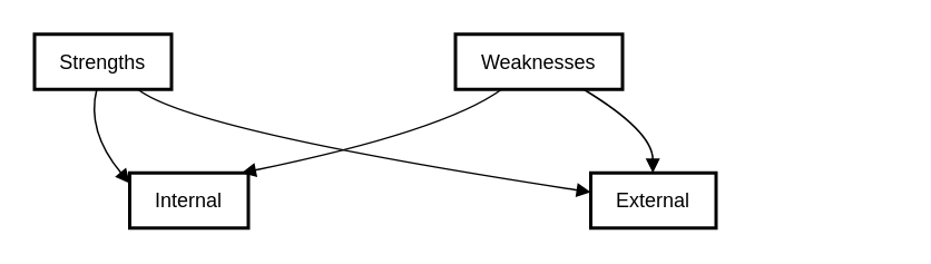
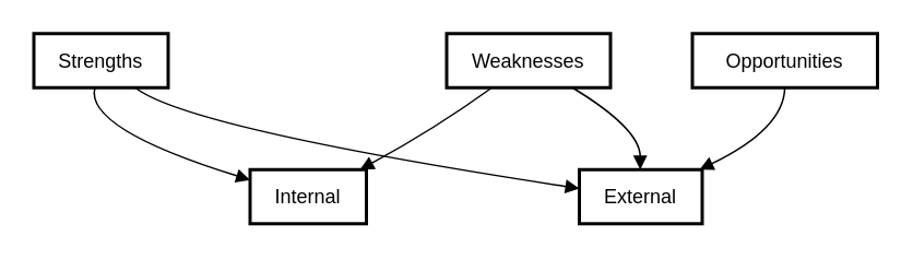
+ <mxCell id="6" value="Opportunities" style="whiteSpace=wrap;strokeWidth=2;" vertex="1" parent="1"><mxGeometry x="422" width="113" height="33" as="geometry" y="20" /></mxCell>
+ <mxCell id="11" value="" style="curved=1;startArrow=none;endArrow=block;exitX=0.499;exitY=1.012;entryX=0.967;entryY=0.012;" edge="1" parent="1" source="6" target="4"><mxGeometry relative="1" as="geometry"><Array as="points"><mxPoint x="478" y="78" /></Array></mxGeometry></mxCell>
- <mxCell id="3" value="Internal" style="whiteSpace=wrap;strokeWidth=2;" vertex="1" parent="1"><mxGeometry x="77" y="103" width="71" height="33" as="geometry" /></mxCell>
+ <mxCell id="3" value="Internal" style="whiteSpace=wrap;strokeWidth=2;" vertex="1" parent="1"><mxGeometry x="152" y="103" width="71" height="33" as="geometry" /></mxCell>
